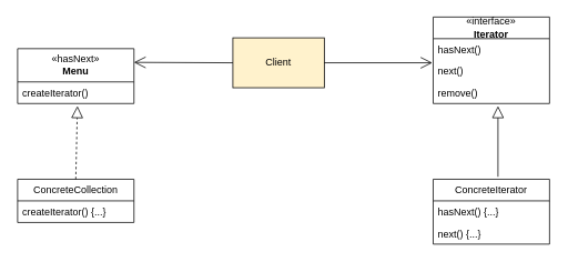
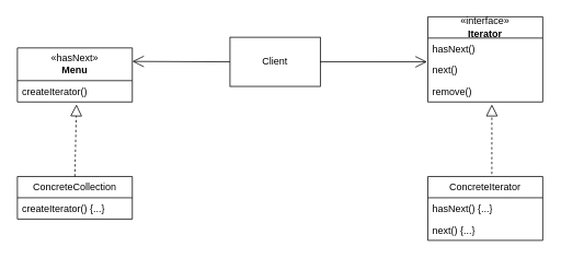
- <mxCell id="7" value="Client" style="html=1;whiteSpace=wrap;fillColor=#fff2cc;" vertex="1" parent="1"><mxGeometry x="279" y="45" width="110" height="60" as="geometry" /></mxCell>
+ <mxCell id="7" value="Client" style="html=1;whiteSpace=wrap;" vertex="1" parent="1"><mxGeometry x="279" y="45" width="110" height="60" as="geometry" /></mxCell>
- <mxCell id="17" value="" style="endArrow=block;dashed=0;endFill=0;endSize=12;html=1;rounded=0;exitX=0.557;exitY=-0.038;exitDx=0;exitDy=0;entryX=0.557;entryY=1.115;entryDx=0;entryDy=0;entryPerimeter=0;exitPerimeter=0;" edge="1" parent="1" source="14" target="12"><mxGeometry width="160" relative="1" as="geometry"><mxPoint x="100" y="225" as="sourcePoint" /><mxPoint x="100" y="134" as="targetPoint" /></mxGeometry></mxCell>
+ <mxCell id="17" value="" style="endArrow=block;dashed=1;endFill=0;endSize=12;html=1;rounded=0;exitX=0.557;exitY=-0.038;exitDx=0;exitDy=0;entryX=0.557;entryY=1.115;entryDx=0;entryDy=0;entryPerimeter=0;exitPerimeter=0;" edge="1" parent="1" source="14" target="12"><mxGeometry width="160" relative="1" as="geometry"><mxPoint x="100" y="225" as="sourcePoint" /><mxPoint x="100" y="134" as="targetPoint" /></mxGeometry></mxCell>
